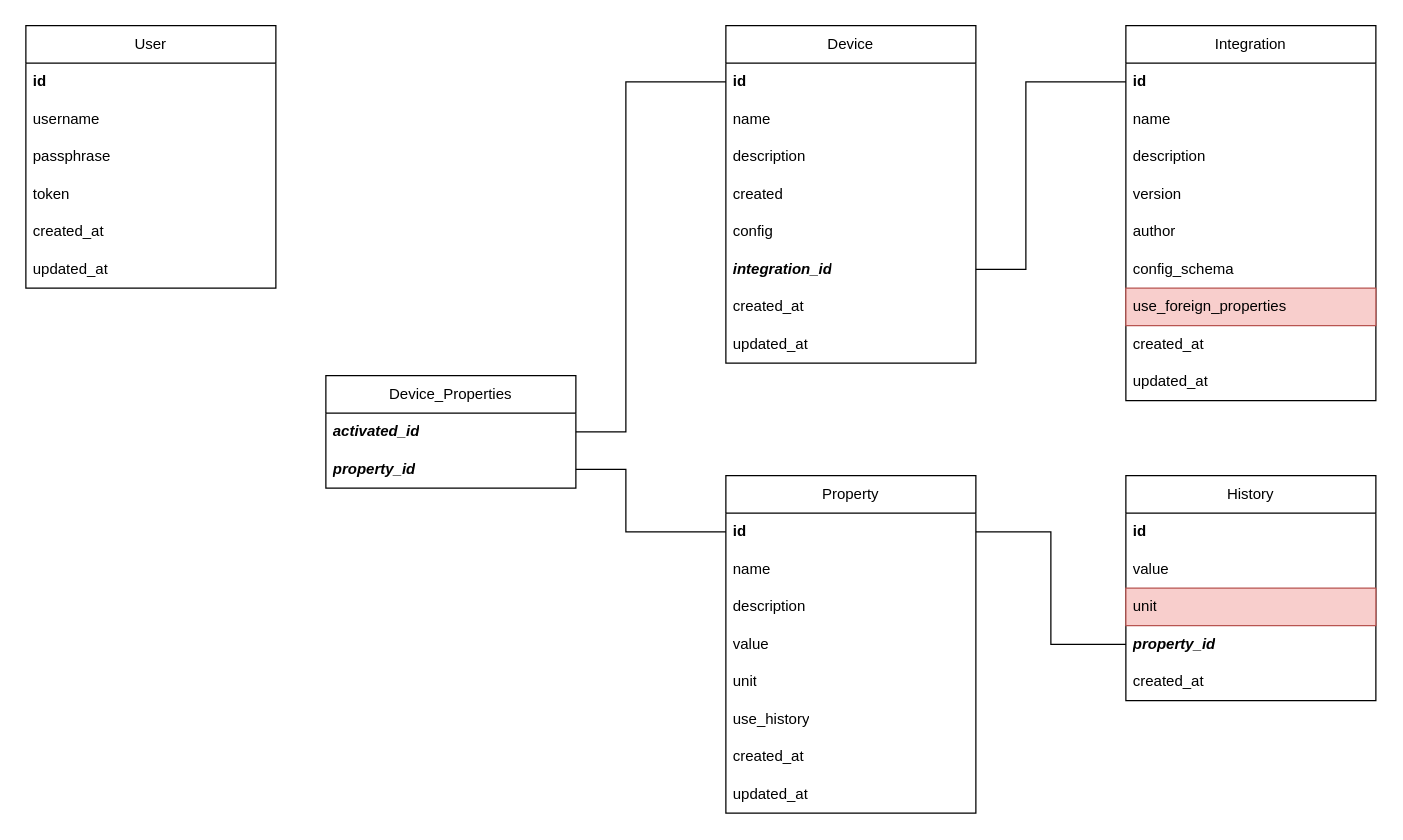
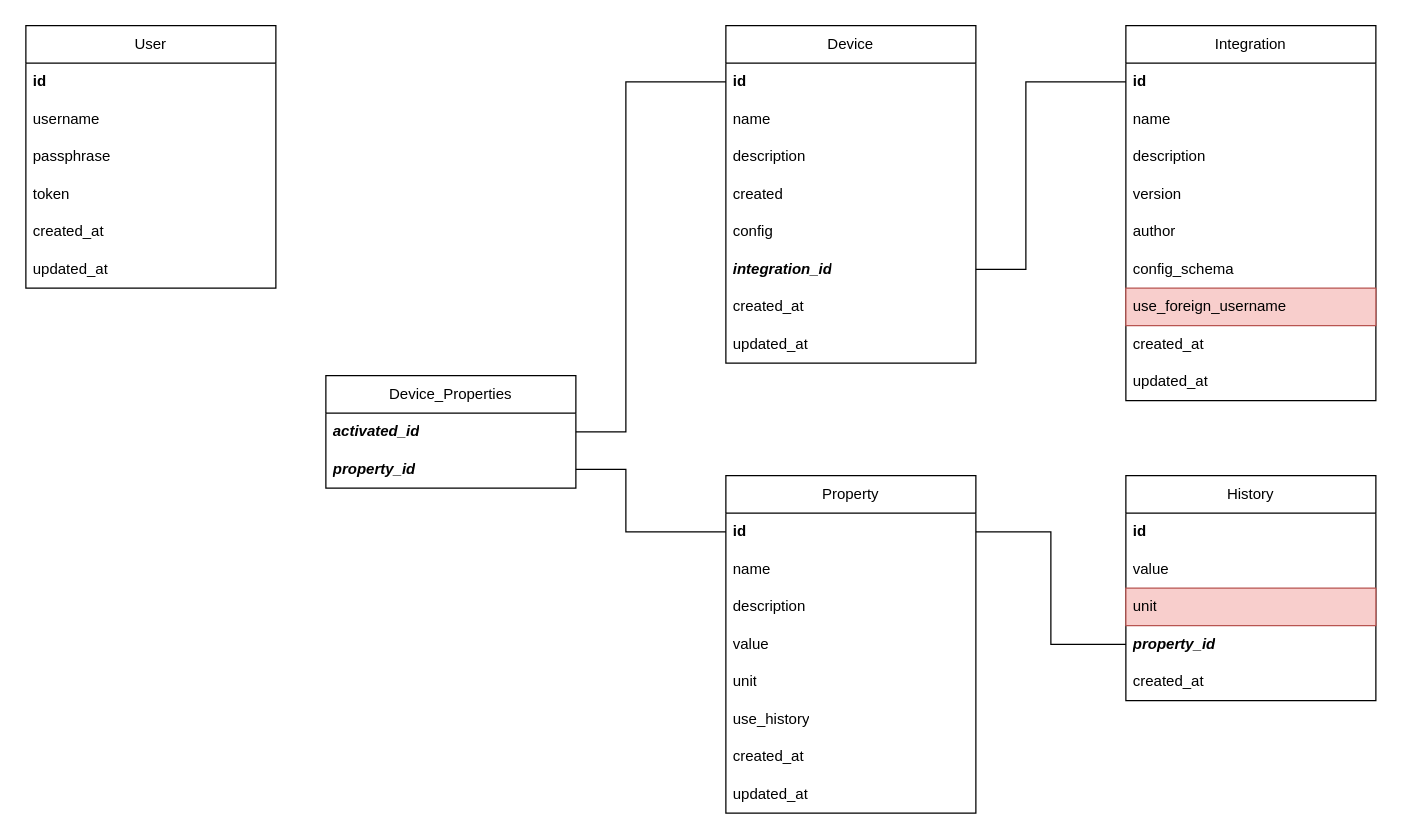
- <mxCell id="16" value="use_foreign_properties" style="text;strokeColor=#b85450;fillColor=#f8cecc;align=left;verticalAlign=middle;spacingLeft=4;spacingRight=4;overflow=hidden;points=[[0,0.5],[1,0.5]];portConstraint=eastwest;rotatable=0;whiteSpace=wrap;html=1;" vertex="1" parent="9"><mxGeometry y="210" width="200" height="30" as="geometry" /></mxCell>
+ <mxCell id="16" value="use_foreign_username" style="text;strokeColor=#b85450;fillColor=#f8cecc;align=left;verticalAlign=middle;spacingLeft=4;spacingRight=4;overflow=hidden;points=[[0,0.5],[1,0.5]];portConstraint=eastwest;rotatable=0;whiteSpace=wrap;html=1;" vertex="1" parent="9"><mxGeometry y="210" width="200" height="30" as="geometry" /></mxCell>
